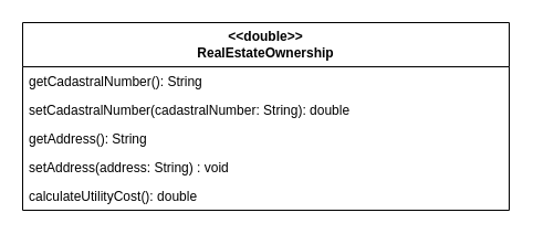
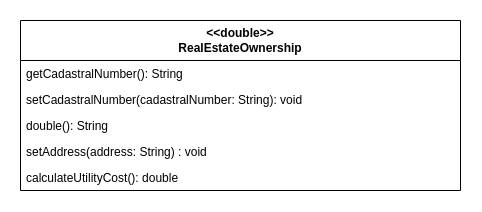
- <mxCell id="4" value="setCadastralNumber(cadastralNumber: String): double" style="text;strokeColor=none;fillColor=none;align=left;verticalAlign=top;spacingLeft=4;spacingRight=4;overflow=hidden;rotatable=0;points=[[0,0.5],[1,0.5]];portConstraint=eastwest;whiteSpace=wrap;html=1;" vertex="1" parent="2"><mxGeometry y="66" width="440" height="26" as="geometry" /></mxCell>
+ <mxCell id="4" value="setCadastralNumber(cadastralNumber: String): void" style="text;strokeColor=none;fillColor=none;align=left;verticalAlign=top;spacingLeft=4;spacingRight=4;overflow=hidden;rotatable=0;points=[[0,0.5],[1,0.5]];portConstraint=eastwest;whiteSpace=wrap;html=1;" vertex="1" parent="2"><mxGeometry y="66" width="440" height="26" as="geometry" /></mxCell>
- <mxCell id="5" value="getAddress(): String" style="text;strokeColor=none;fillColor=none;align=left;verticalAlign=top;spacingLeft=4;spacingRight=4;overflow=hidden;rotatable=0;points=[[0,0.5],[1,0.5]];portConstraint=eastwest;whiteSpace=wrap;html=1;" vertex="1" parent="2"><mxGeometry y="92" width="440" height="26" as="geometry" /></mxCell>
+ <mxCell id="5" value="double(): String" style="text;strokeColor=none;fillColor=none;align=left;verticalAlign=top;spacingLeft=4;spacingRight=4;overflow=hidden;rotatable=0;points=[[0,0.5],[1,0.5]];portConstraint=eastwest;whiteSpace=wrap;html=1;" vertex="1" parent="2"><mxGeometry y="92" width="440" height="26" as="geometry" /></mxCell>
